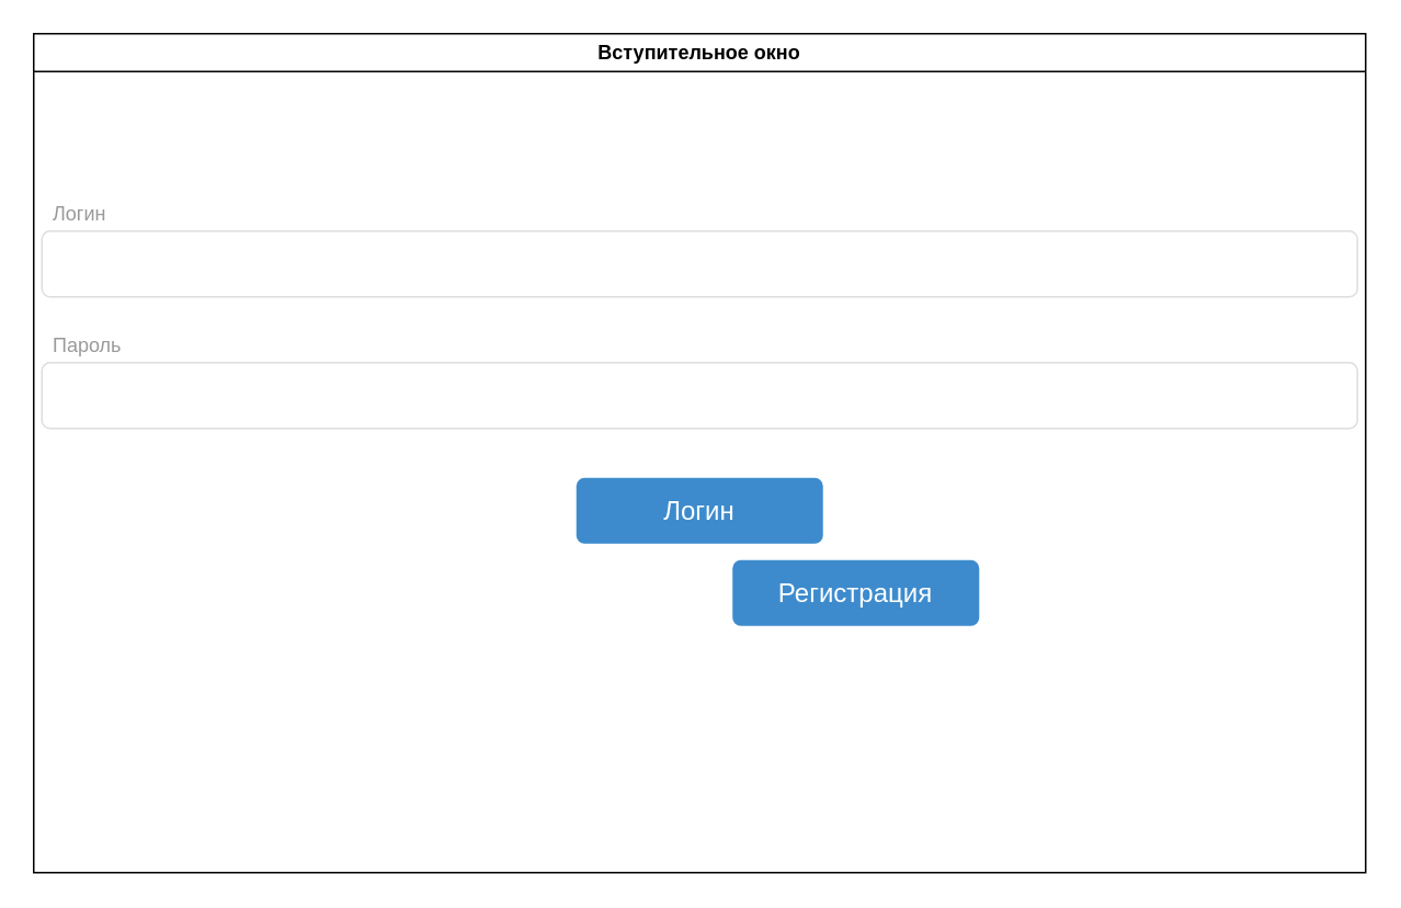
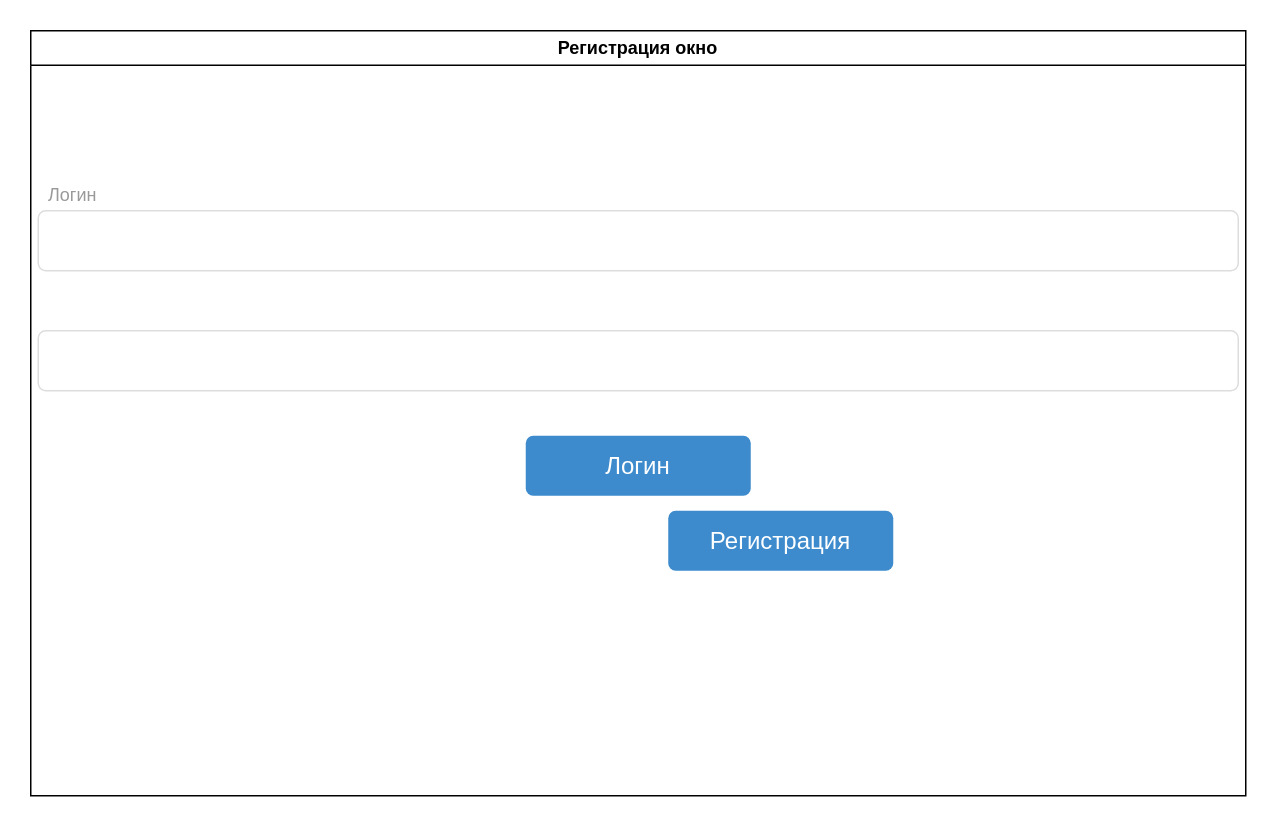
- <mxCell id="2" value="Вступительное окно" style="swimlane;whiteSpace=wrap;html=1;" vertex="1" parent="1"><mxGeometry x="20" y="20" width="810" height="510" as="geometry" /></mxCell>
+ <mxCell id="2" value="Регистрация окно" style="swimlane;whiteSpace=wrap;html=1;" vertex="1" parent="1"><mxGeometry x="20" y="20" width="810" height="510" as="geometry" /></mxCell>
- <mxCell id="5" value="Пароль" style="html=1;shadow=0;dashed=0;shape=mxgraph.bootstrap.rect;strokeColor=none;fillColor=none;fontColor=#999999;align=left;spacingLeft=5;whiteSpace=wrap;rounded=0;" parent="2" vertex="1"><mxGeometry x="5" y="180" width="200" height="20" as="geometry" /></mxCell>
